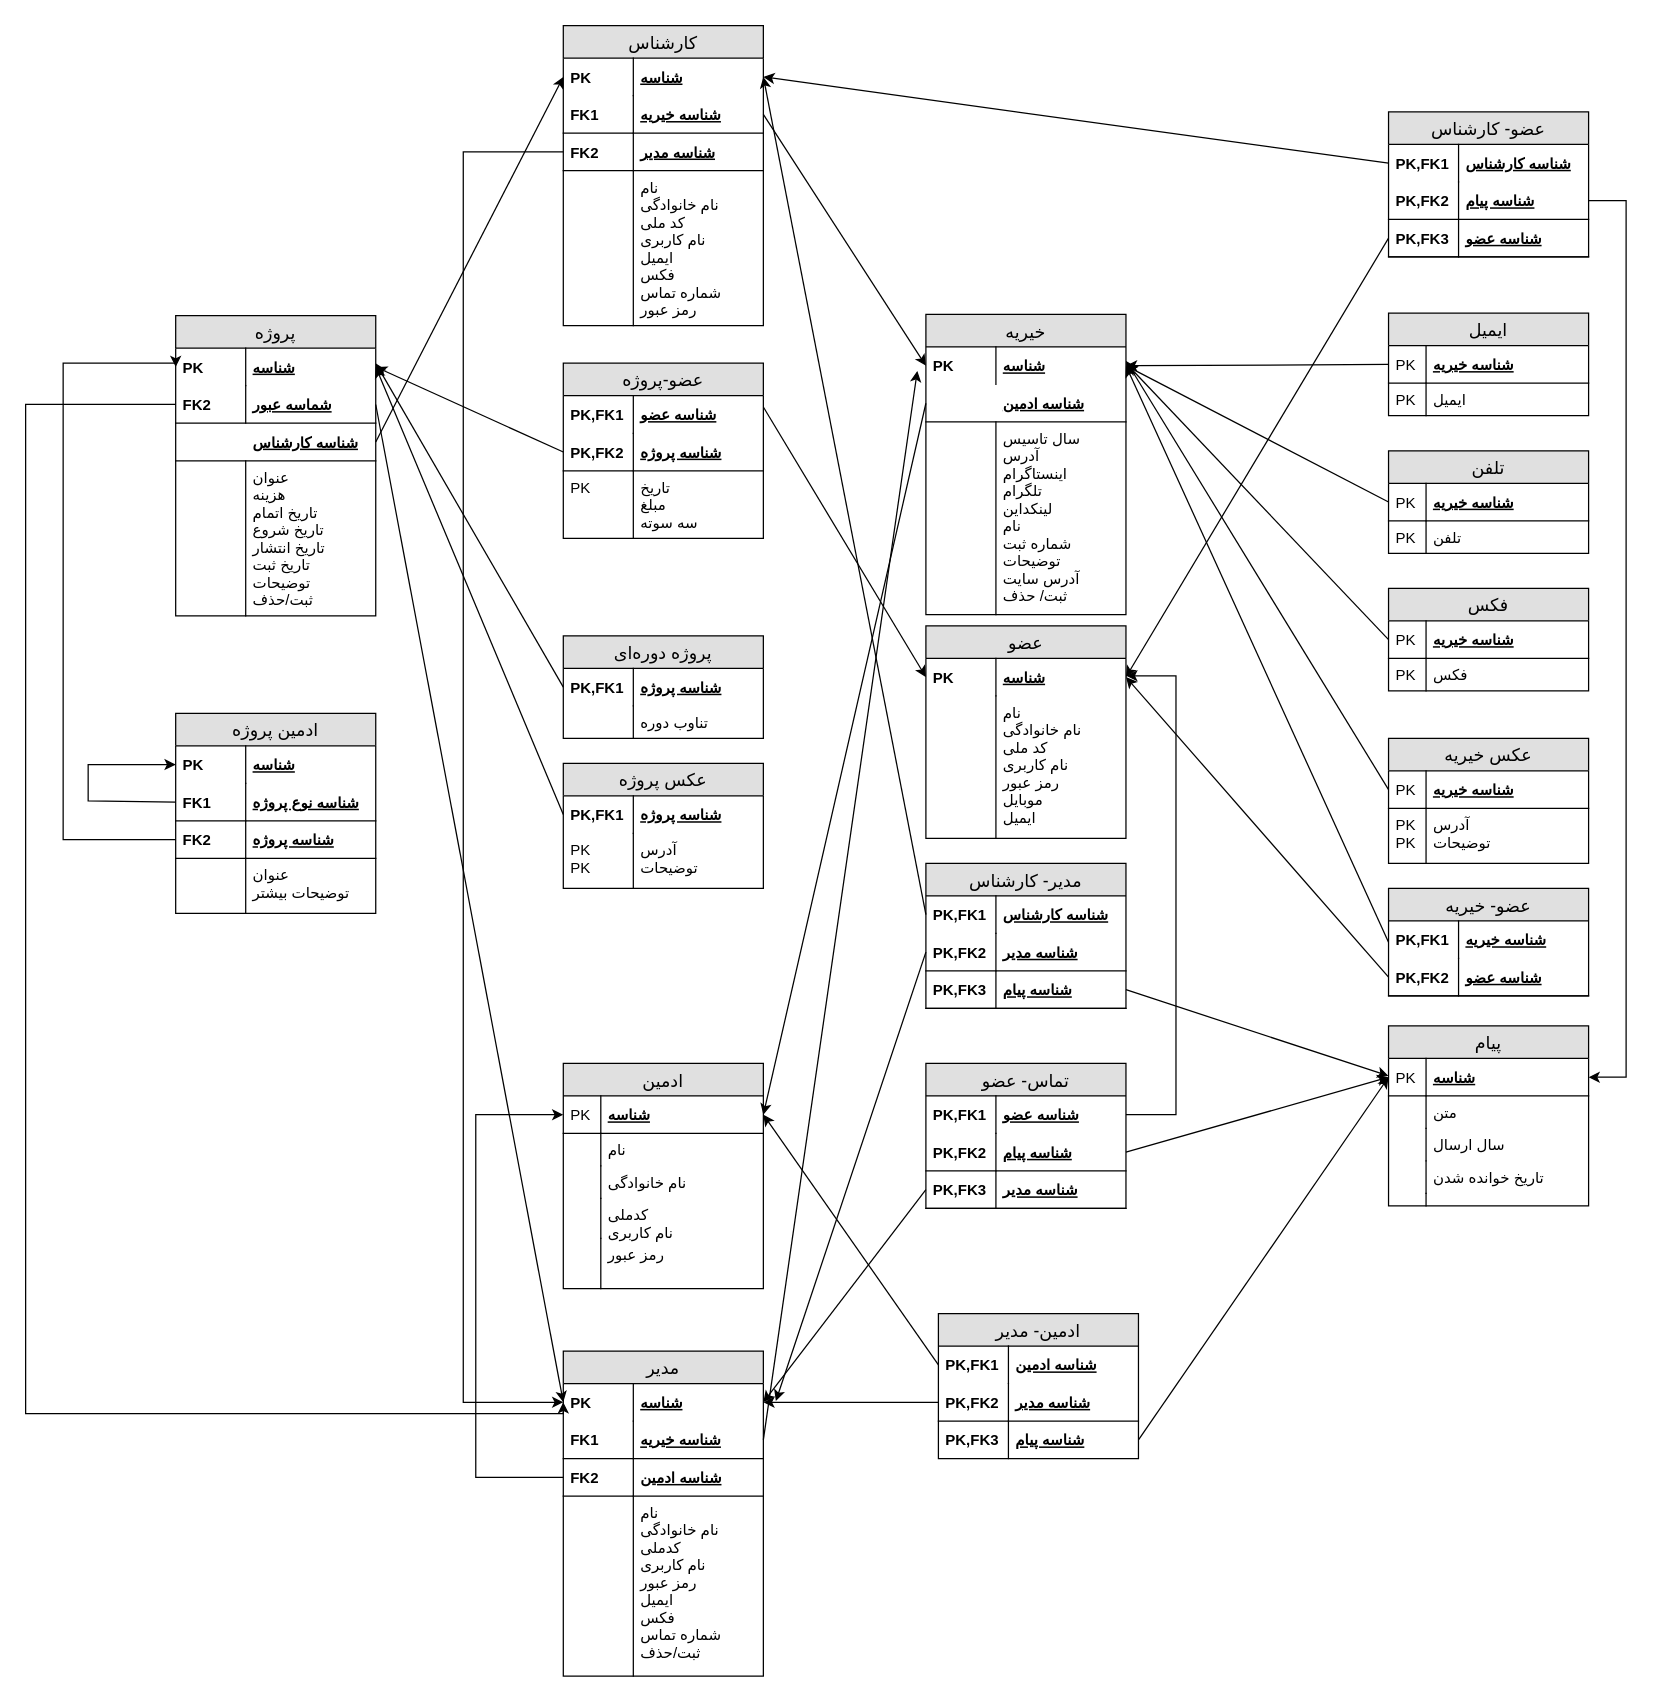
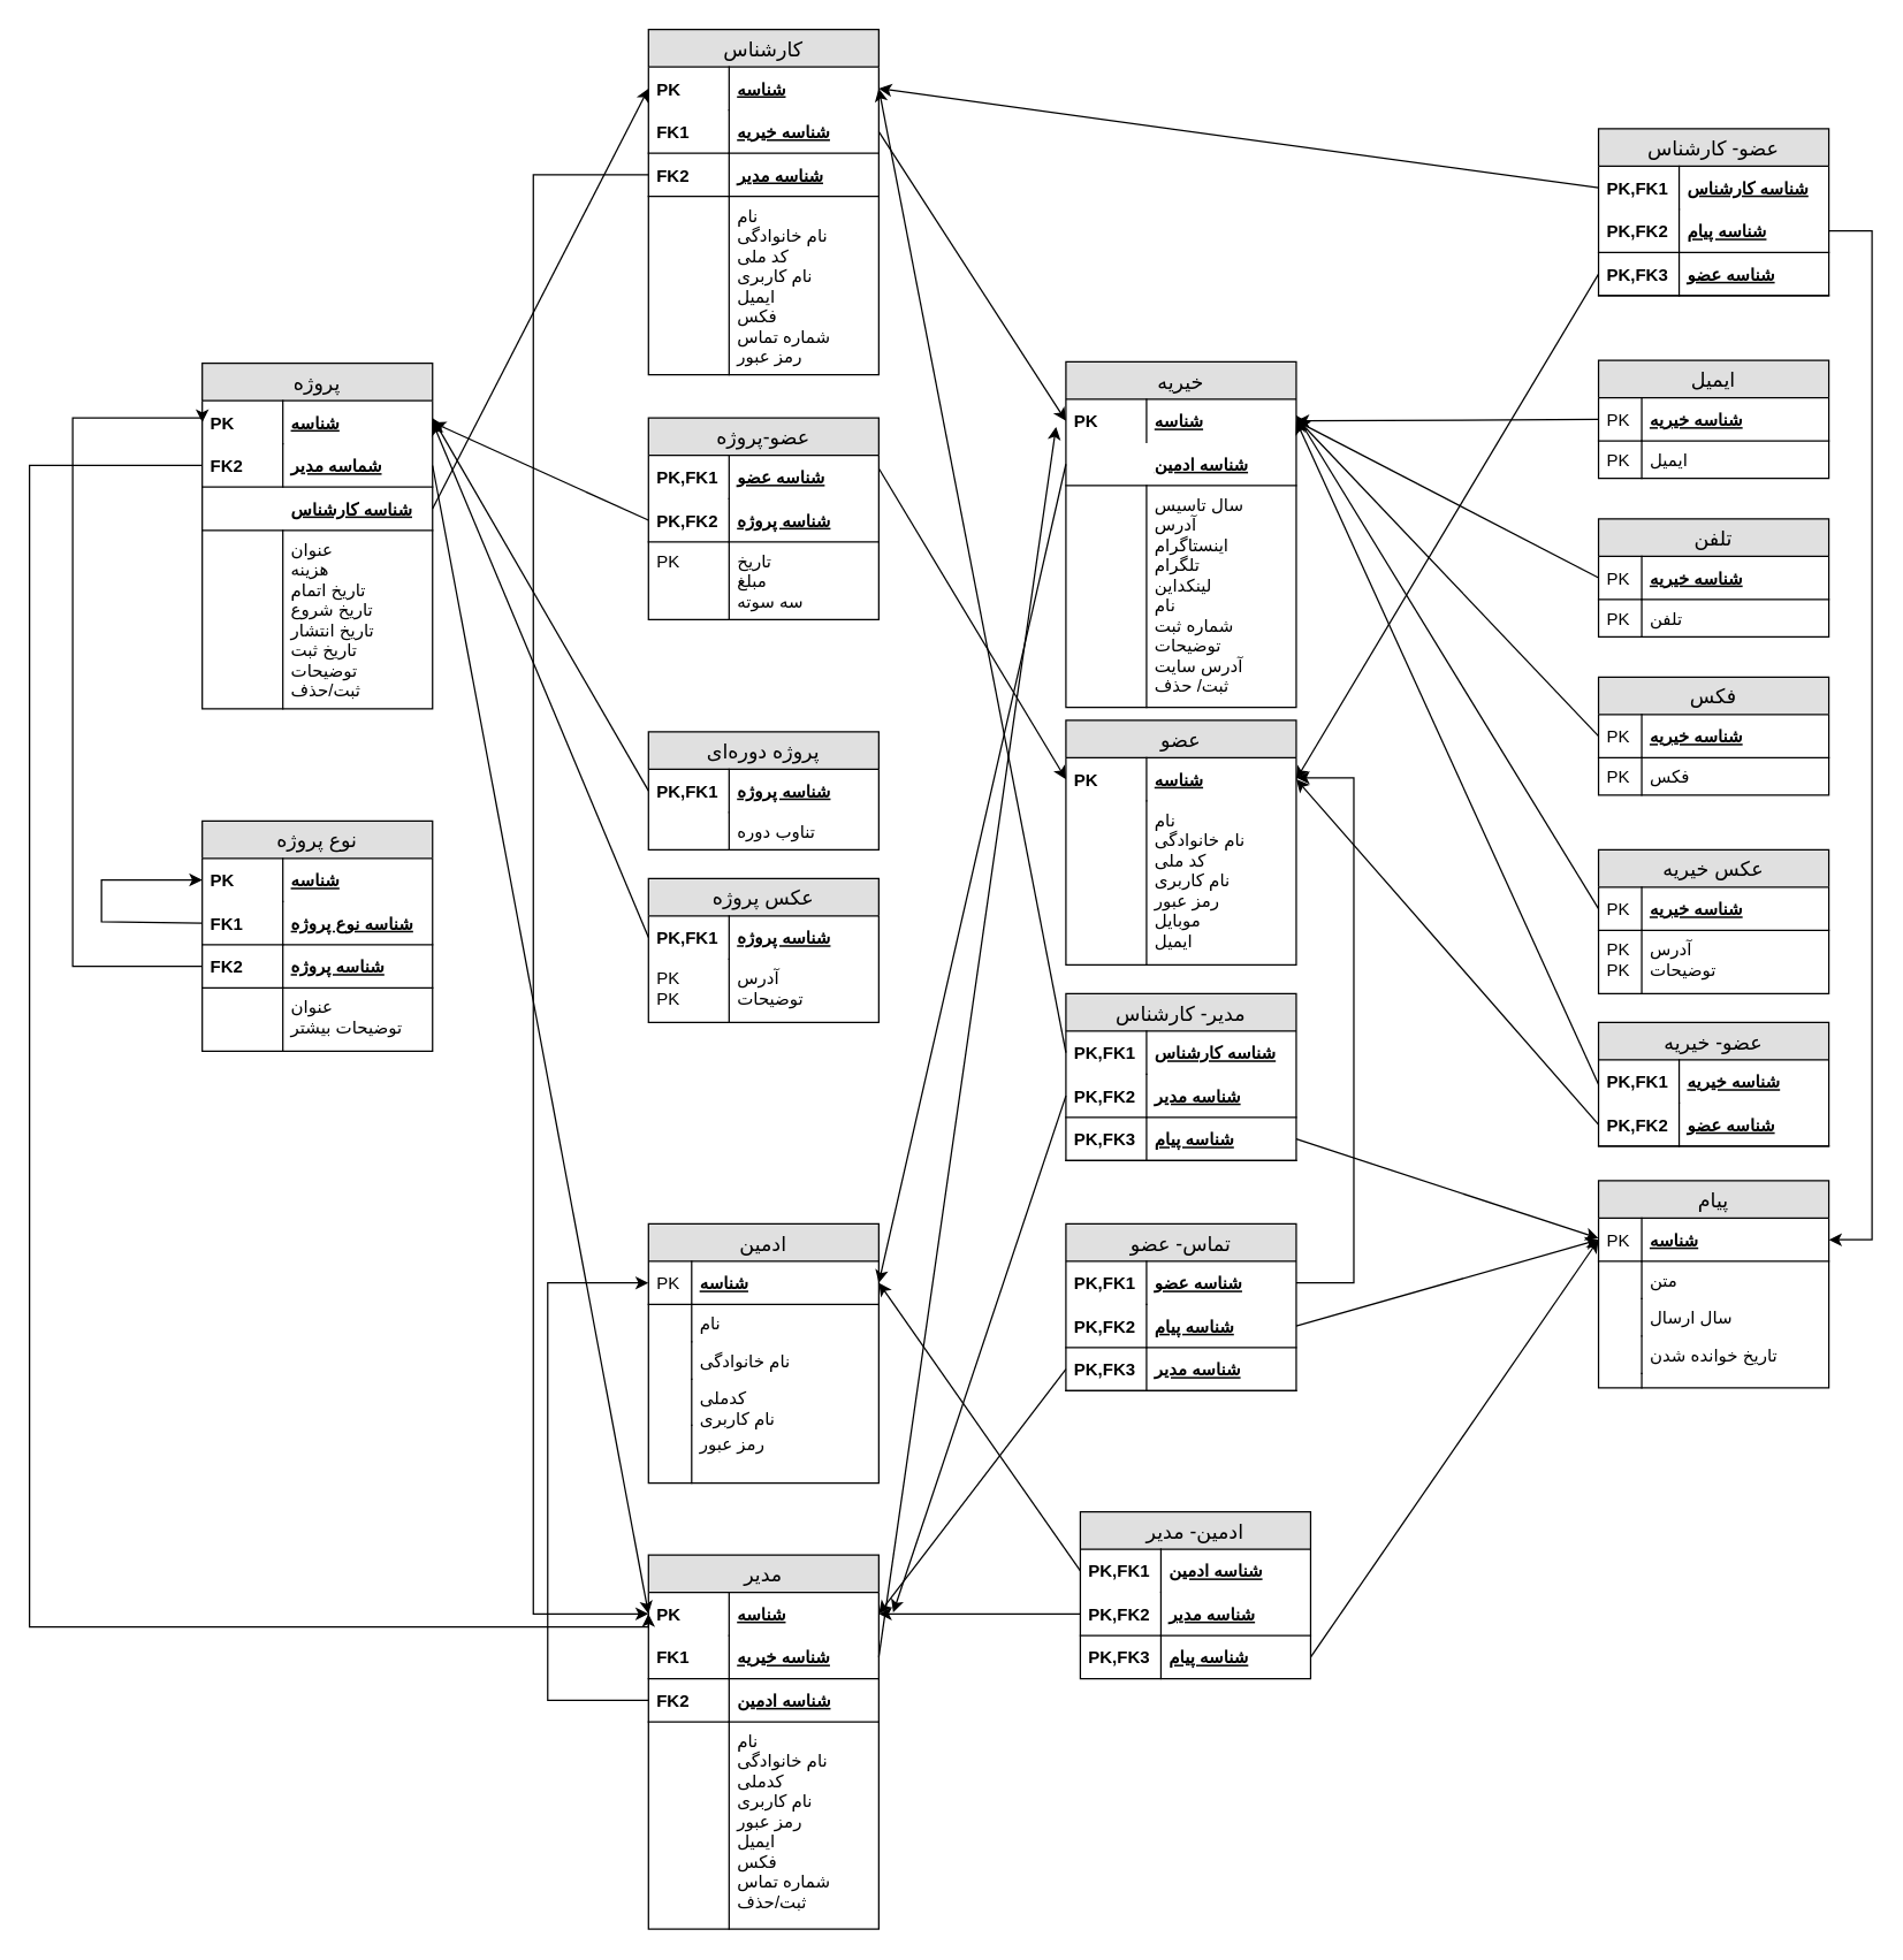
- <mxCell id="55" value="شماسه عبور" style="shape=partialRectangle;top=0;left=0;right=0;bottom=1;align=left;verticalAlign=middle;fillColor=none;spacingLeft=60;spacingRight=4;overflow=hidden;rotatable=0;points=[[0,0.5],[1,0.5]];portConstraint=eastwest;dropTarget=0;fontStyle=5;fontSize=12;" parent="52" vertex="1"><mxGeometry y="56" width="160" height="30" as="geometry" /></mxCell>
+ <mxCell id="55" value="شماسه مدیر" style="shape=partialRectangle;top=0;left=0;right=0;bottom=1;align=left;verticalAlign=middle;fillColor=none;spacingLeft=60;spacingRight=4;overflow=hidden;rotatable=0;points=[[0,0.5],[1,0.5]];portConstraint=eastwest;dropTarget=0;fontStyle=5;fontSize=12;" parent="52" vertex="1"><mxGeometry y="56" width="160" height="30" as="geometry" /></mxCell>
- <mxCell id="73" value="ادمین پروژه" style="swimlane;fontStyle=0;childLayout=stackLayout;horizontal=1;startSize=26;fillColor=#e0e0e0;horizontalStack=0;resizeParent=1;resizeParentMax=0;resizeLast=0;collapsible=1;marginBottom=0;swimlaneFillColor=#ffffff;align=center;fontSize=14;" parent="1" vertex="1"><mxGeometry x="140" y="570" width="160" height="160" as="geometry" /></mxCell>
+ <mxCell id="73" value="نوع پروژه" style="swimlane;fontStyle=0;childLayout=stackLayout;horizontal=1;startSize=26;fillColor=#e0e0e0;horizontalStack=0;resizeParent=1;resizeParentMax=0;resizeLast=0;collapsible=1;marginBottom=0;swimlaneFillColor=#ffffff;align=center;fontSize=14;" parent="1" vertex="1"><mxGeometry x="140" y="570" width="160" height="160" as="geometry" /></mxCell>
